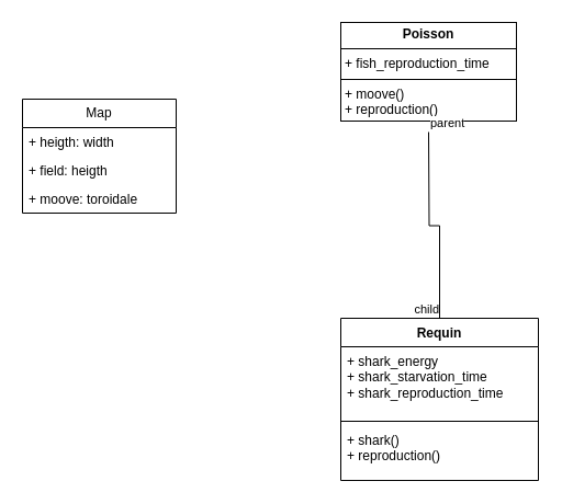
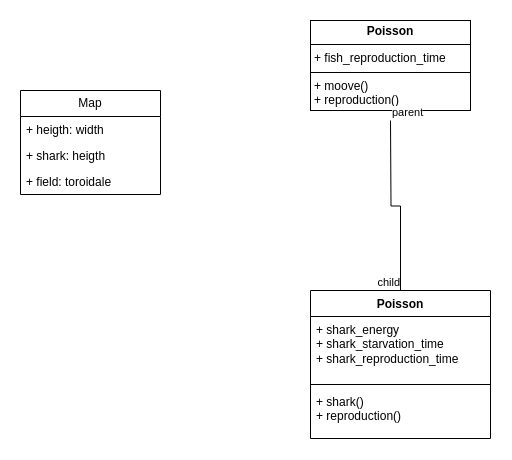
- <mxCell id="8" value="+ field: heigth" style="text;strokeColor=none;fillColor=none;align=left;verticalAlign=top;spacingLeft=4;spacingRight=4;overflow=hidden;rotatable=0;points=[[0,0.5],[1,0.5]];portConstraint=eastwest;whiteSpace=wrap;html=1;" vertex="1" parent="6"><mxGeometry y="52" width="140" height="26" as="geometry" /></mxCell>
+ <mxCell id="8" value="+ shark: heigth" style="text;strokeColor=none;fillColor=none;align=left;verticalAlign=top;spacingLeft=4;spacingRight=4;overflow=hidden;rotatable=0;points=[[0,0.5],[1,0.5]];portConstraint=eastwest;whiteSpace=wrap;html=1;" vertex="1" parent="6"><mxGeometry y="52" width="140" height="26" as="geometry" /></mxCell>
- <mxCell id="9" value="+ moove: toroidale" style="text;strokeColor=none;fillColor=none;align=left;verticalAlign=top;spacingLeft=4;spacingRight=4;overflow=hidden;rotatable=0;points=[[0,0.5],[1,0.5]];portConstraint=eastwest;whiteSpace=wrap;html=1;" vertex="1" parent="6"><mxGeometry y="78" width="140" height="26" as="geometry" /></mxCell>
+ <mxCell id="9" value="+ field: toroidale" style="text;strokeColor=none;fillColor=none;align=left;verticalAlign=top;spacingLeft=4;spacingRight=4;overflow=hidden;rotatable=0;points=[[0,0.5],[1,0.5]];portConstraint=eastwest;whiteSpace=wrap;html=1;" vertex="1" parent="6"><mxGeometry y="78" width="140" height="26" as="geometry" /></mxCell>
- <mxCell id="2" value="Requin" style="swimlane;fontStyle=1;align=center;verticalAlign=top;childLayout=stackLayout;horizontal=1;startSize=26;horizontalStack=0;resizeParent=1;resizeParentMax=0;resizeLast=0;collapsible=1;marginBottom=0;whiteSpace=wrap;html=1;" vertex="1" parent="1"><mxGeometry x="310" y="290" width="180" height="148" as="geometry" /></mxCell>
+ <mxCell id="2" value="Poisson" style="swimlane;fontStyle=1;align=center;verticalAlign=top;childLayout=stackLayout;horizontal=1;startSize=26;horizontalStack=0;resizeParent=1;resizeParentMax=0;resizeLast=0;collapsible=1;marginBottom=0;whiteSpace=wrap;html=1;" vertex="1" parent="1"><mxGeometry x="310" y="290" width="180" height="148" as="geometry" /></mxCell>
